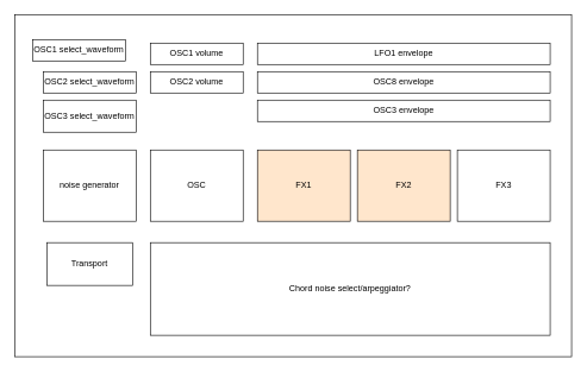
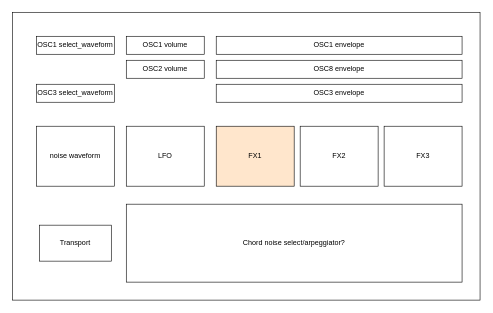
- <mxCell id="3" value="OSC1 select_waveform" style="rounded=0;whiteSpace=wrap;html=1;" vertex="1" parent="1"><mxGeometry x="45" y="55" width="130" height="30" as="geometry" /></mxCell>
+ <mxCell id="3" value="OSC1 select_waveform" style="rounded=0;whiteSpace=wrap;html=1;" vertex="1" parent="1"><mxGeometry x="60" y="60" width="130" height="30" as="geometry" /></mxCell>
- <mxCell id="9" value="LFO1 envelope" style="rounded=0;whiteSpace=wrap;html=1;" vertex="1" parent="1"><mxGeometry x="360" y="60" width="410" height="30" as="geometry" /></mxCell>
+ <mxCell id="9" value="OSC1 envelope" style="rounded=0;whiteSpace=wrap;html=1;" vertex="1" parent="1"><mxGeometry x="360" y="60" width="410" height="30" as="geometry" /></mxCell>
- <mxCell id="5" value="OSC2 select_waveform" style="rounded=0;whiteSpace=wrap;html=1;" vertex="1" parent="1"><mxGeometry x="60" y="100" width="130" height="30" as="geometry" /></mxCell>
- <mxCell id="6" value="OSC3 select_waveform" style="rounded=0;whiteSpace=wrap;html=1;" vertex="1" parent="1"><mxGeometry x="60" y="140" width="130" height="45" as="geometry" /></mxCell>
+ <mxCell id="6" value="OSC3 select_waveform" style="rounded=0;whiteSpace=wrap;html=1;" vertex="1" parent="1"><mxGeometry x="60" y="140" width="130" height="30" as="geometry" /></mxCell>
- <mxCell id="12" value="noise generator" style="rounded=0;whiteSpace=wrap;html=1;" vertex="1" parent="1"><mxGeometry x="60" y="210" width="130" height="100" as="geometry" /></mxCell>
+ <mxCell id="12" value="noise waveform" style="rounded=0;whiteSpace=wrap;html=1;" vertex="1" parent="1"><mxGeometry x="60" y="210" width="130" height="100" as="geometry" /></mxCell>
- <mxCell id="16" value="OSC" style="rounded=0;whiteSpace=wrap;html=1;" vertex="1" parent="1"><mxGeometry x="210" y="210" width="130" height="100" as="geometry" /></mxCell>
+ <mxCell id="16" value="LFO" style="rounded=0;whiteSpace=wrap;html=1;" vertex="1" parent="1"><mxGeometry x="210" y="210" width="130" height="100" as="geometry" /></mxCell>
- <mxCell id="14" value="FX2" style="rounded=0;whiteSpace=wrap;html=1;fillColor=#ffe6cc;" vertex="1" parent="1"><mxGeometry x="500" y="210" width="130" height="100" as="geometry" /></mxCell>
+ <mxCell id="14" value="FX2" style="rounded=0;whiteSpace=wrap;html=1;" vertex="1" parent="1"><mxGeometry x="500" y="210" width="130" height="100" as="geometry" /></mxCell>
- <mxCell id="4" value="Transport" style="rounded=0;whiteSpace=wrap;html=1;" vertex="1" parent="1"><mxGeometry x="65" y="340" width="120" height="60" as="geometry" /></mxCell>
+ <mxCell id="4" value="Transport" style="rounded=0;whiteSpace=wrap;html=1;" vertex="1" parent="1"><mxGeometry x="65" y="375" width="120" height="60" as="geometry" /></mxCell>
